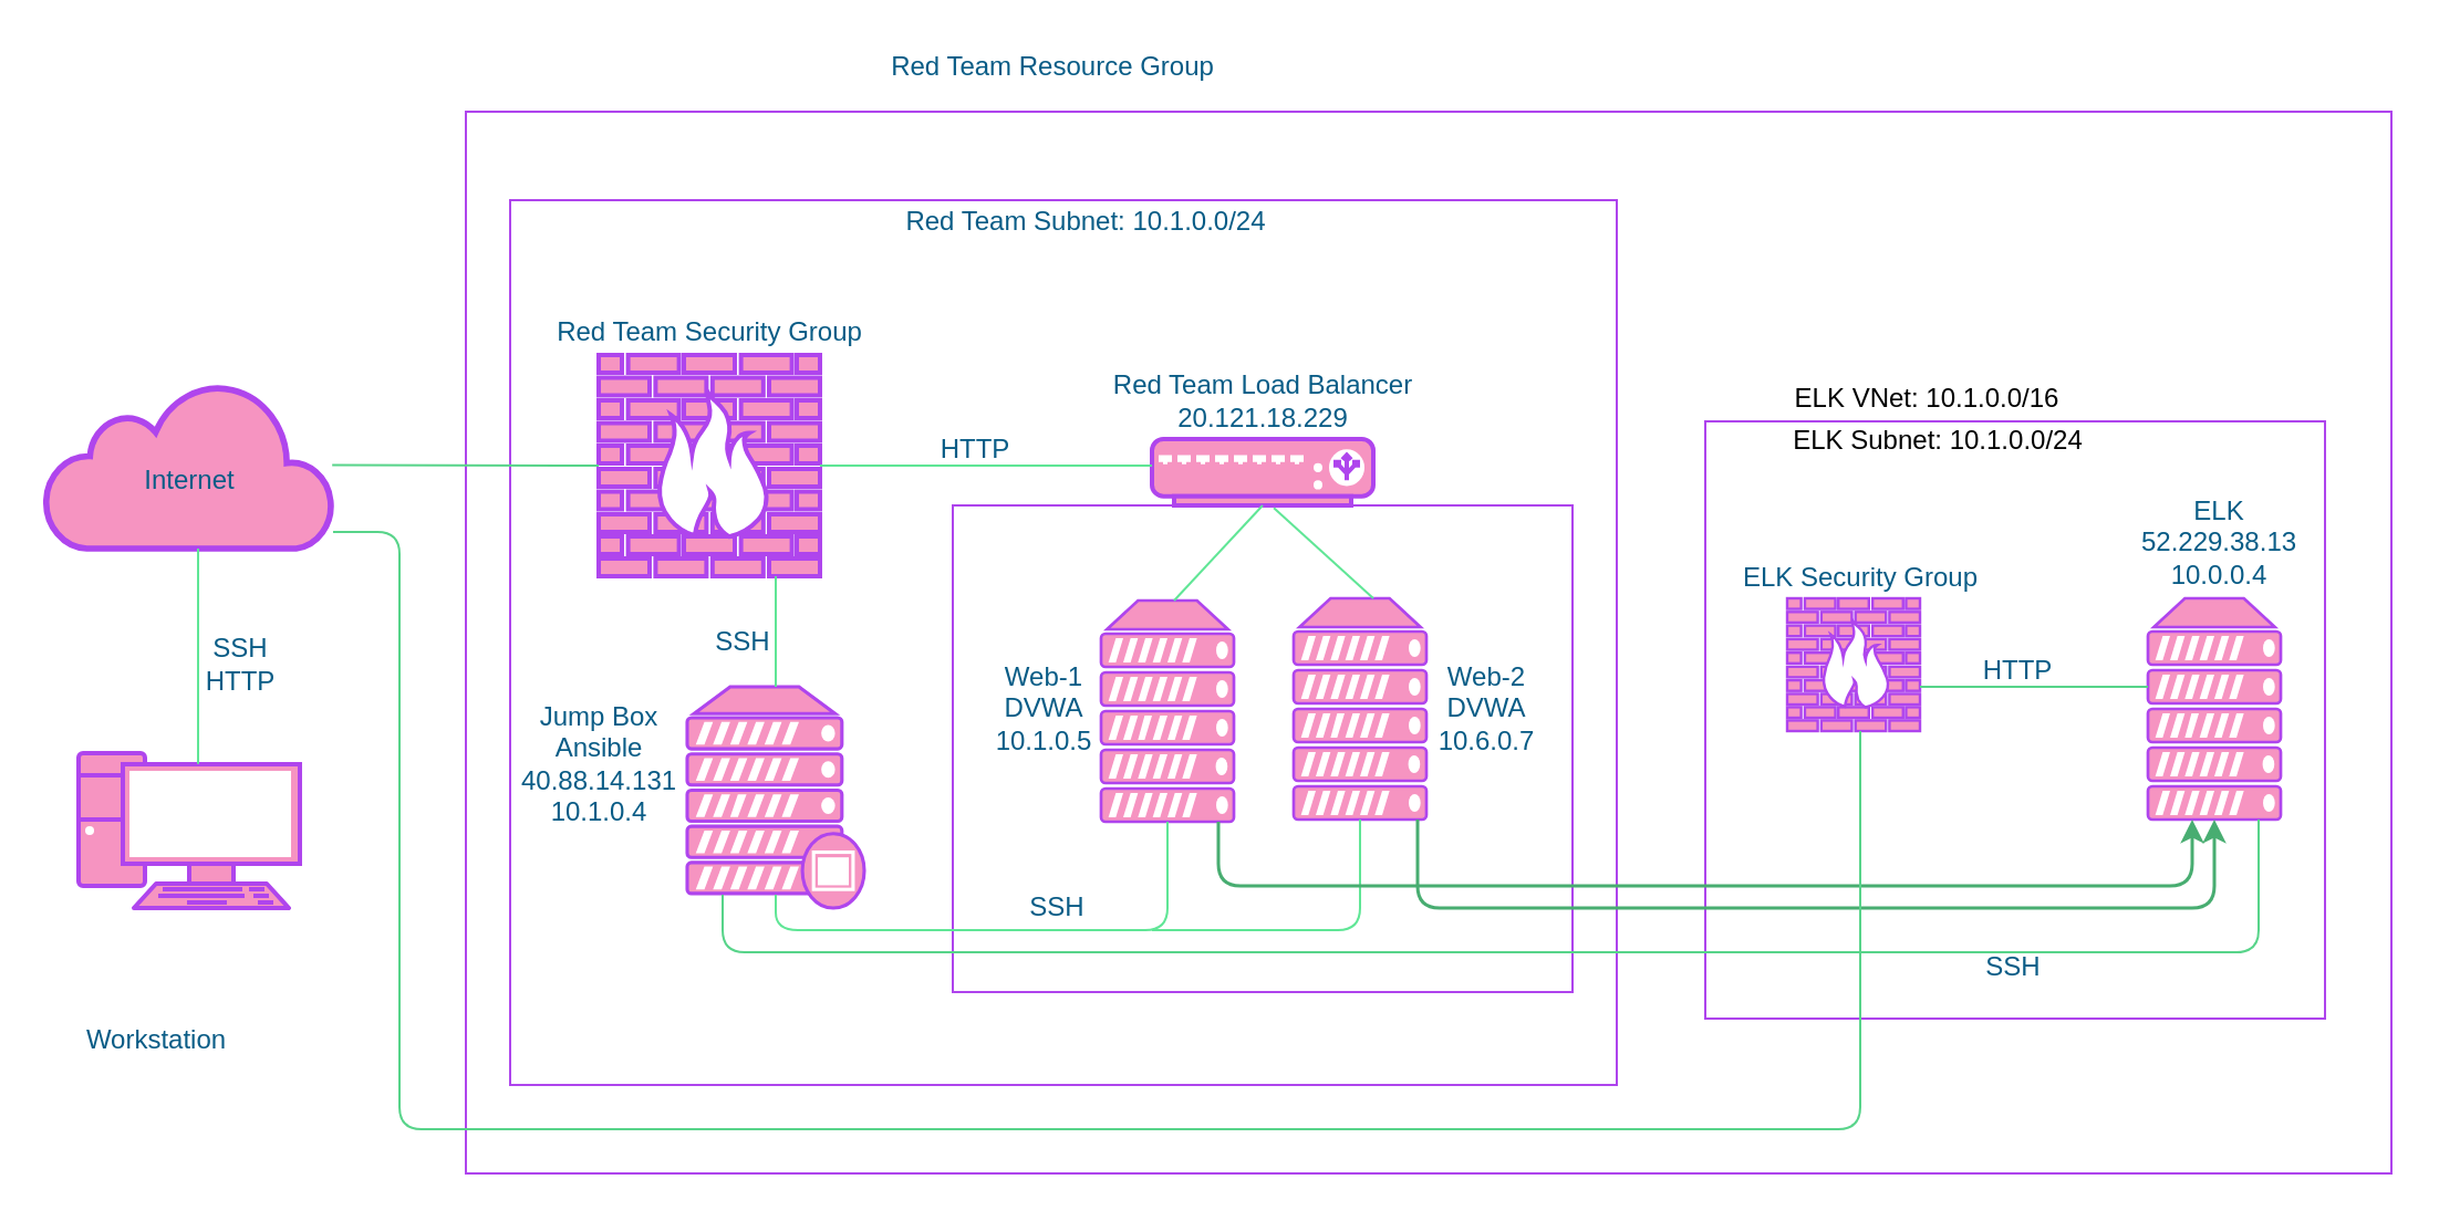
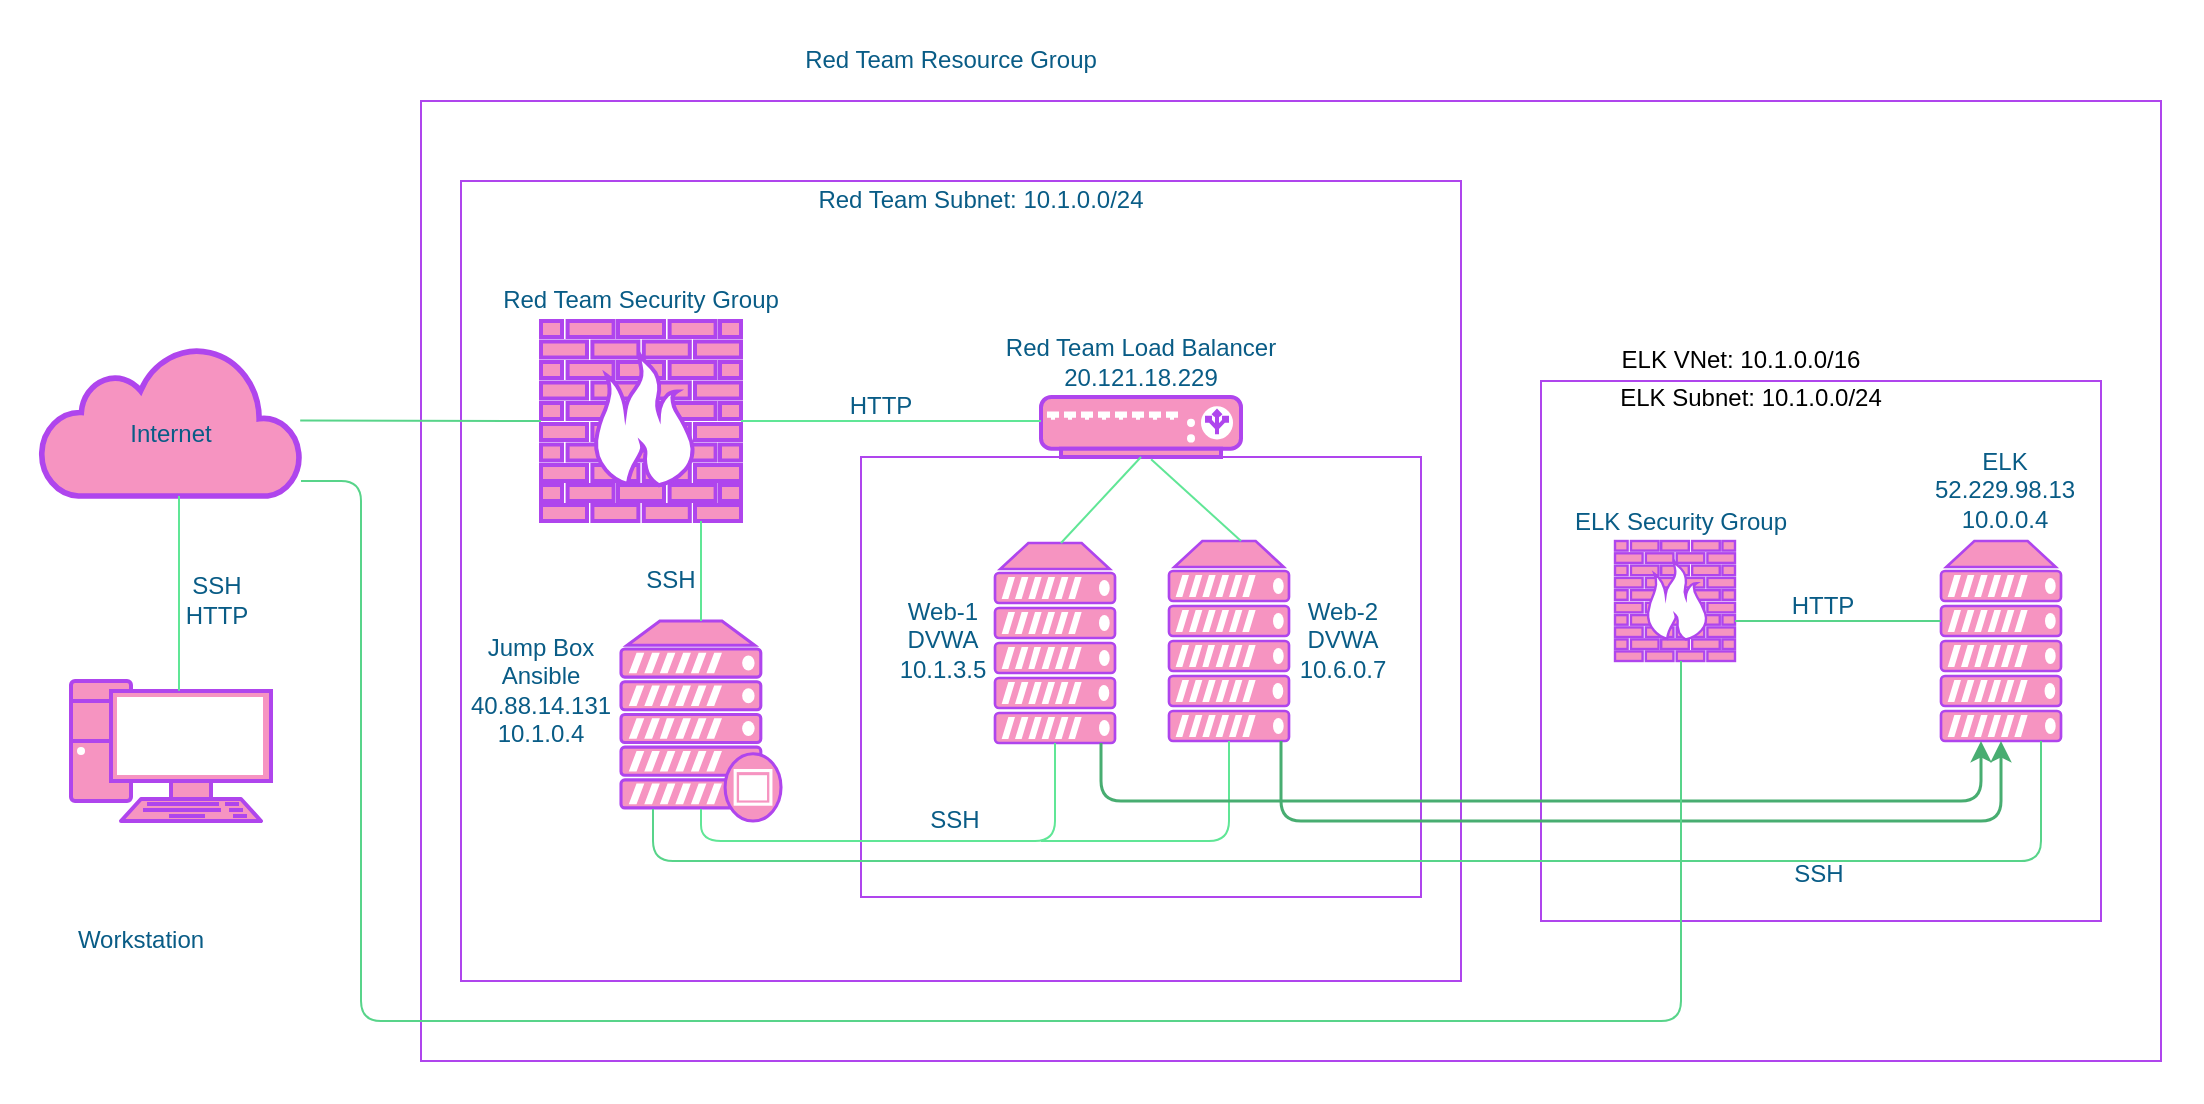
- <mxCell id="40" value="ELK&lt;br&gt;52.229.38.13&lt;br&gt;10.0.0.4" style="text;html=1;resizable=0;autosize=1;align=center;verticalAlign=middle;points=[];fillColor=none;strokeColor=none;rounded=0;fontColor=#095C86;" parent="1" vertex="1"><mxGeometry x="957" y="220" width="90" height="50" as="geometry" /></mxCell>
+ <mxCell id="40" value="ELK&lt;br&gt;52.229.98.13&lt;br&gt;10.0.0.4" style="text;html=1;resizable=0;autosize=1;align=center;verticalAlign=middle;points=[];fillColor=none;strokeColor=none;rounded=0;fontColor=#095C86;" parent="1" vertex="1"><mxGeometry x="957" y="220" width="90" height="50" as="geometry" /></mxCell>
- <mxCell id="26" value="Web-1&lt;br&gt;DVWA&lt;br&gt;10.1.0.5" style="text;html=1;resizable=0;autosize=1;align=center;verticalAlign=middle;points=[];fillColor=none;strokeColor=none;fontColor=#095C86;" parent="1" vertex="1"><mxGeometry x="441" y="295" width="60" height="50" as="geometry" /></mxCell>
+ <mxCell id="26" value="Web-1&lt;br&gt;DVWA&lt;br&gt;10.1.3.5" style="text;html=1;resizable=0;autosize=1;align=center;verticalAlign=middle;points=[];fillColor=none;strokeColor=none;fontColor=#095C86;" parent="1" vertex="1"><mxGeometry x="441" y="295" width="60" height="50" as="geometry" /></mxCell>
